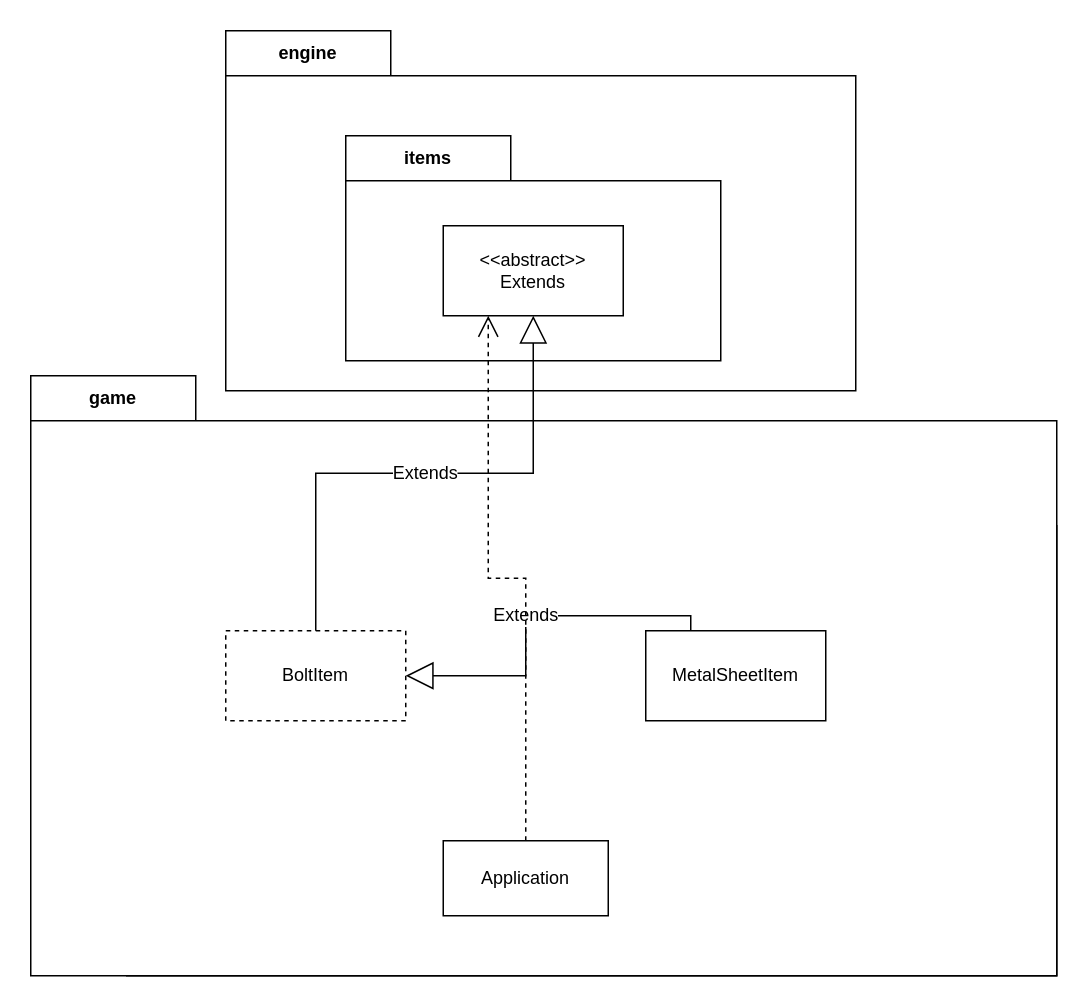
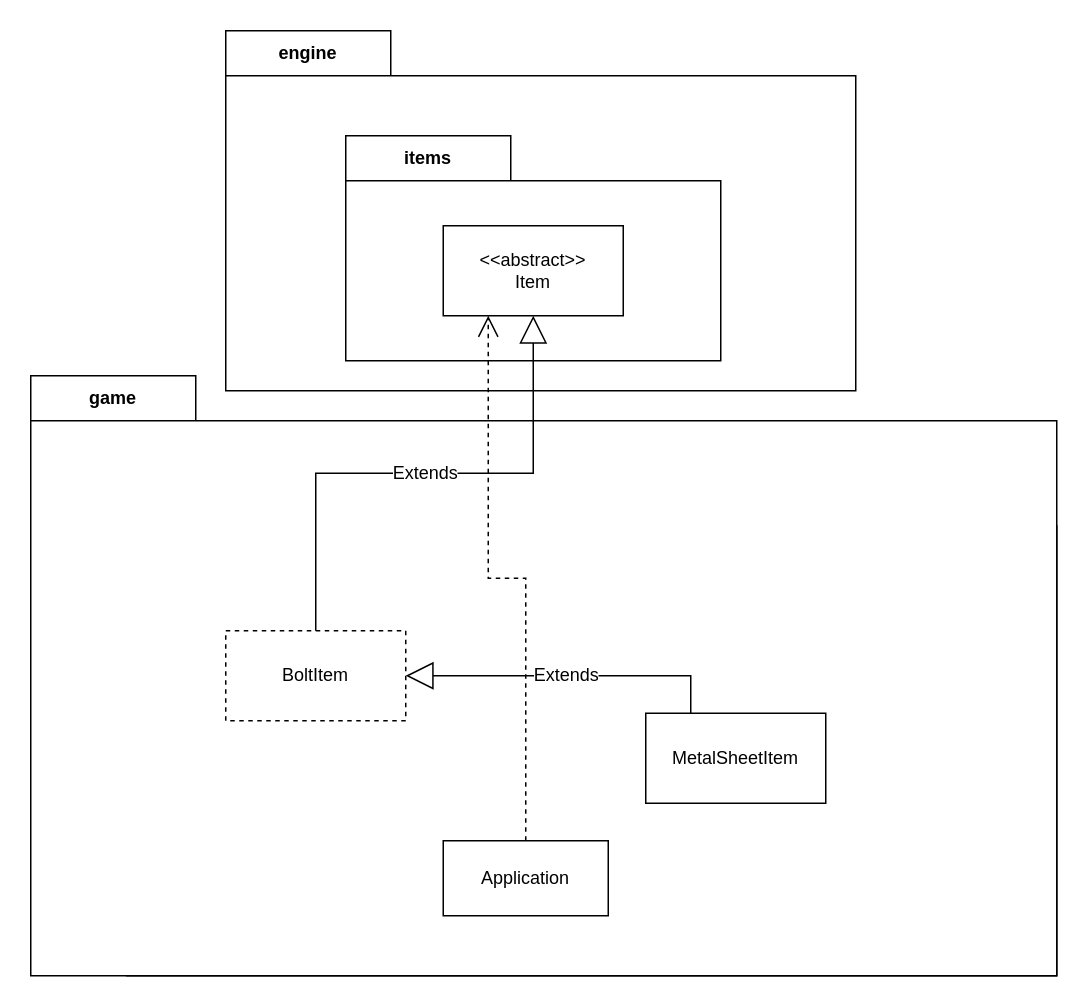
- <mxCell id="11" value="&amp;lt;&amp;lt;abstract&amp;gt;&amp;gt;&lt;br&gt;Extends" style="rounded=0;whiteSpace=wrap;html=1;" parent="1" vertex="1"><mxGeometry x="295" y="150" width="120" height="60" as="geometry" /></mxCell>
+ <mxCell id="11" value="&amp;lt;&amp;lt;abstract&amp;gt;&amp;gt;&lt;br&gt;Item" style="rounded=0;whiteSpace=wrap;html=1;" parent="1" vertex="1"><mxGeometry x="295" y="150" width="120" height="60" as="geometry" /></mxCell>
- <mxCell id="12" value="MetalSheetItem" style="rounded=0;whiteSpace=wrap;html=1;" parent="1" vertex="1"><mxGeometry x="430" y="420" width="120" height="60" as="geometry" /></mxCell>
+ <mxCell id="12" value="MetalSheetItem" style="rounded=0;whiteSpace=wrap;html=1;" parent="1" vertex="1"><mxGeometry x="430" y="475" width="120" height="60" as="geometry" /></mxCell>
